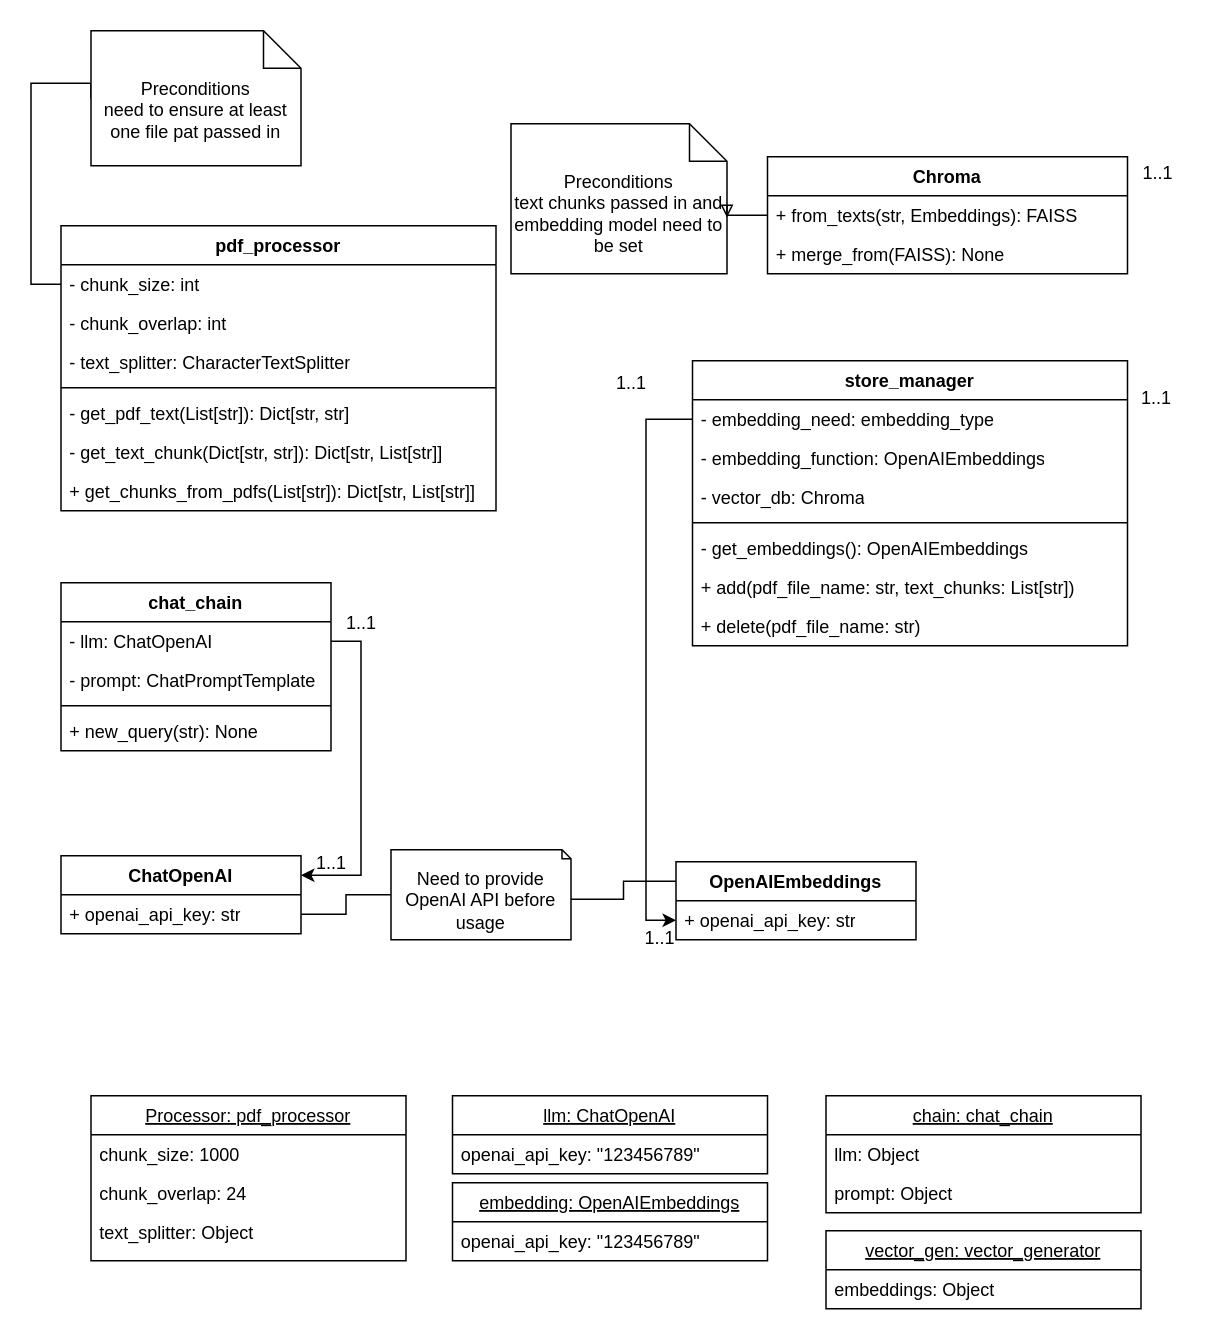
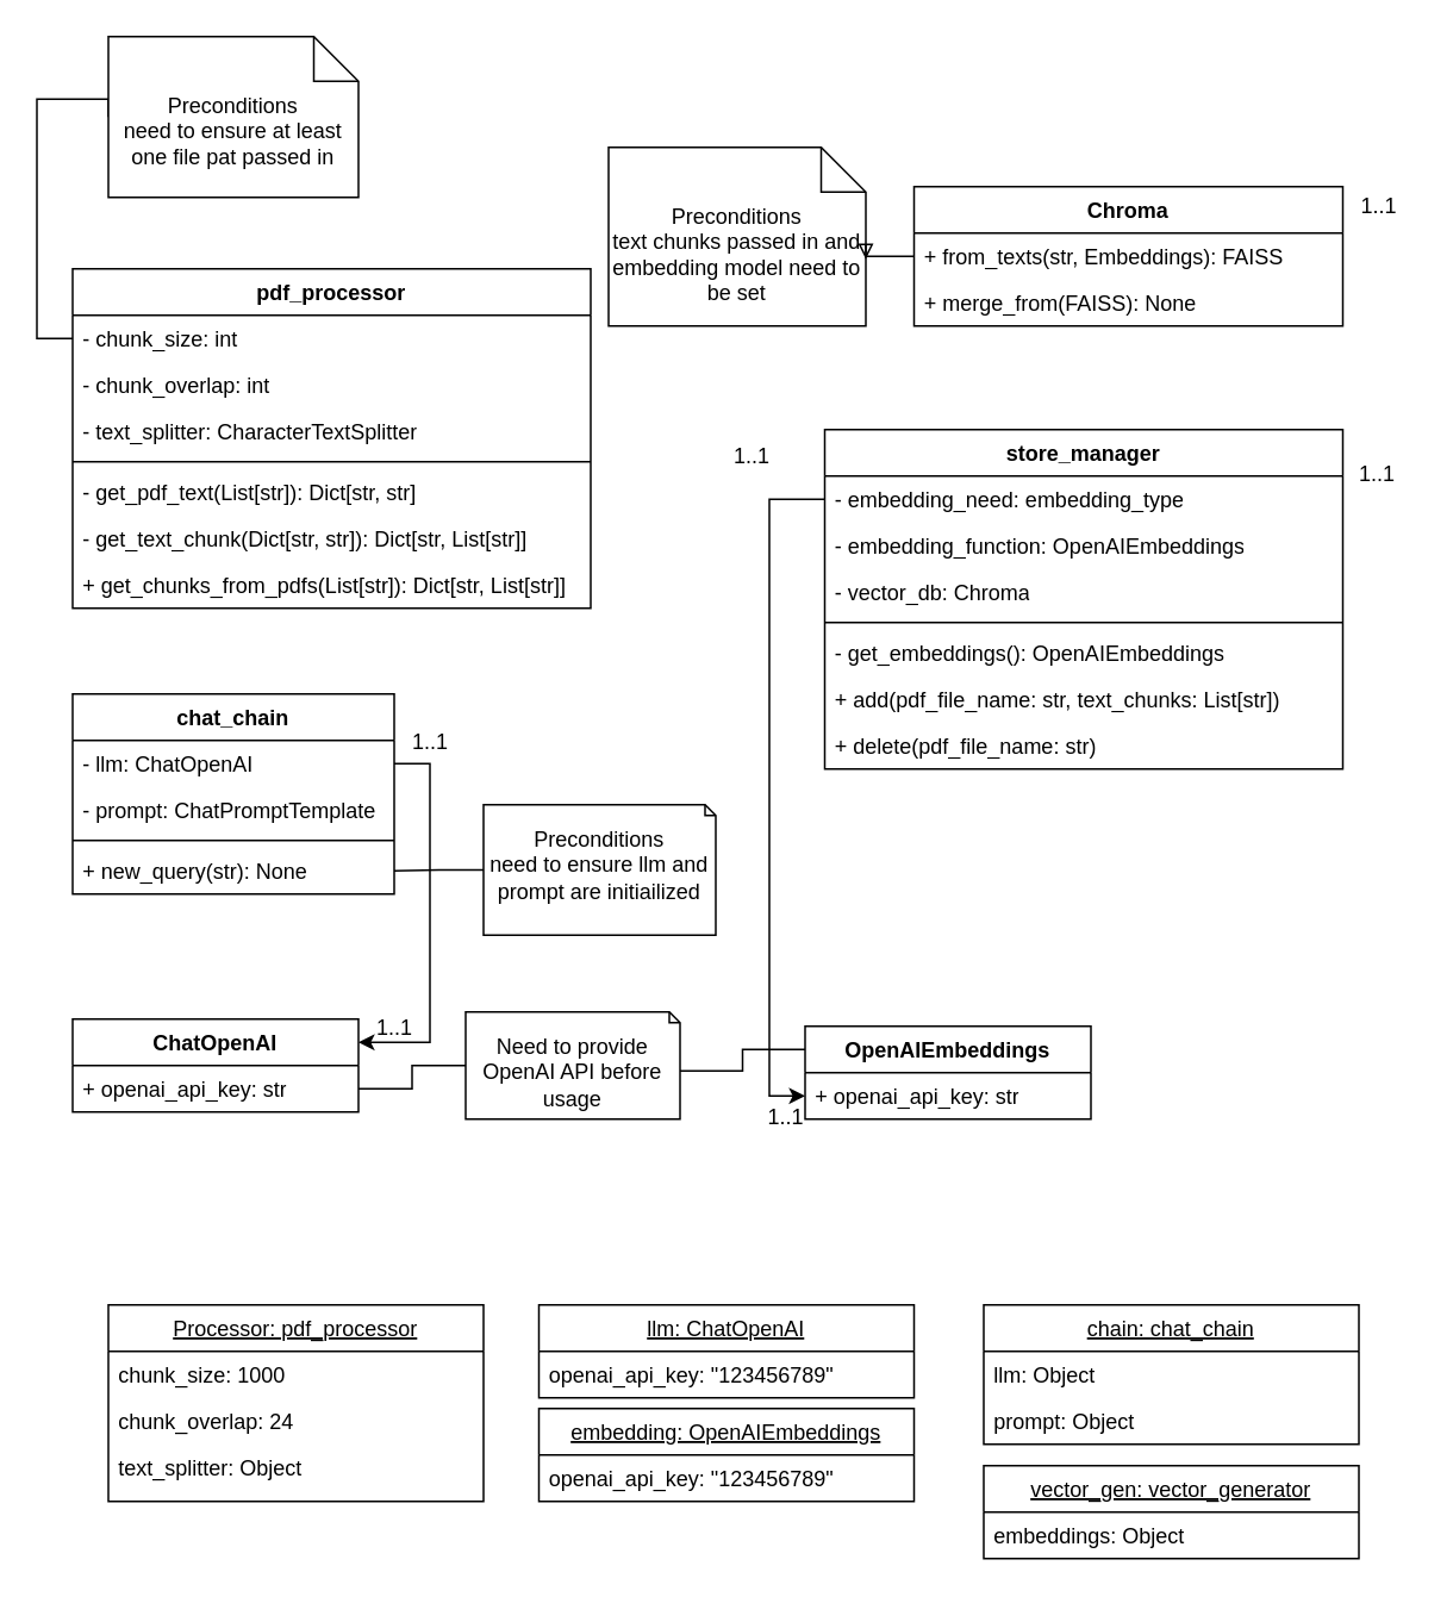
+ <mxCell id="39" style="edgeStyle=orthogonalEdgeStyle;rounded=0;orthogonalLoop=1;jettySize=auto;html=1;exitX=0;exitY=0.5;exitDx=0;exitDy=0;exitPerimeter=0;entryX=1;entryY=0.5;entryDx=0;entryDy=0;endArrow=none;endFill=0;" parent="1" source="40" target="31" edge="1"><mxGeometry relative="1" as="geometry" /></mxCell>
+ <mxCell id="40" value="Preconditions&lt;br&gt;need to ensure llm and prompt are initiailized" style="shape=note2;boundedLbl=1;whiteSpace=wrap;html=1;size=6;verticalAlign=top;align=center;" parent="1" vertex="1"><mxGeometry x="270" y="450" width="130" height="73" as="geometry" /></mxCell>
